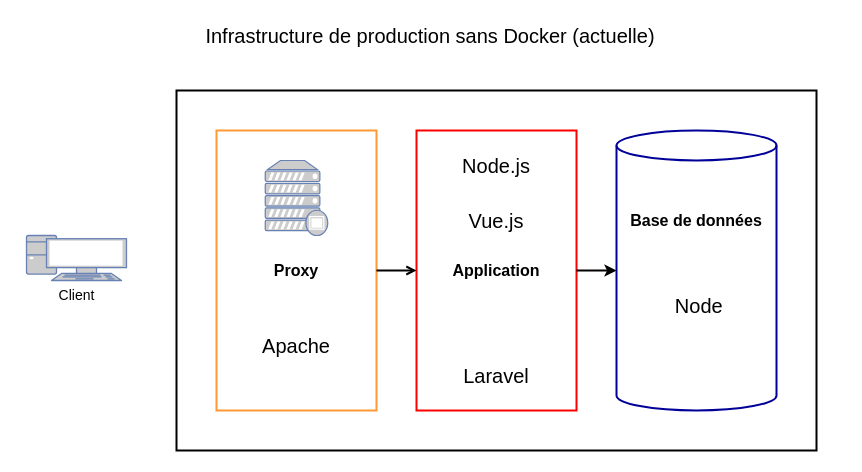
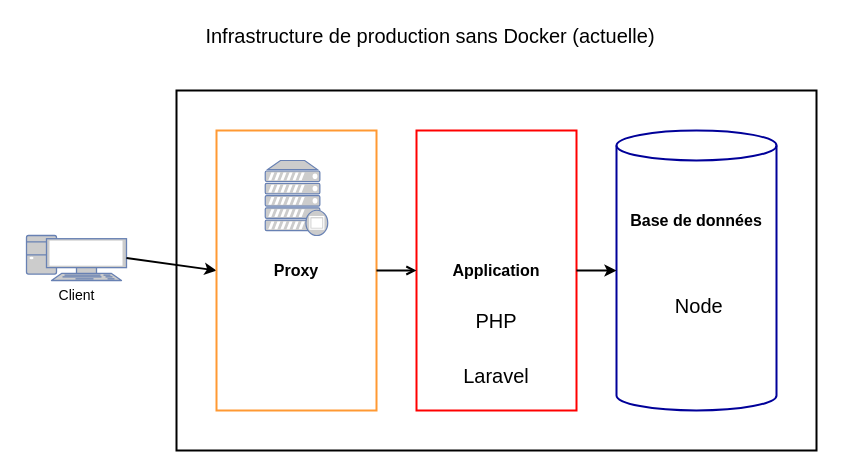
- <mxCell id="14" value="Node.js" style="text;html=1;strokeColor=none;fillColor=none;align=center;verticalAlign=middle;whiteSpace=wrap;rounded=0;fontSize=20;" vertex="1" parent="1"><mxGeometry x="416" y="150" width="160" height="30" as="geometry" /></mxCell>
- <mxCell id="15" value="Vue.js" style="text;html=1;strokeColor=none;fillColor=none;align=center;verticalAlign=middle;whiteSpace=wrap;rounded=0;fontSize=20;" vertex="1" parent="1"><mxGeometry x="416" y="205" width="160" height="30" as="geometry" /></mxCell>
+ <mxCell id="8" value="" style="endArrow=classic;html=1;rounded=0;exitX=1;exitY=0.5;exitDx=0;exitDy=0;exitPerimeter=0;entryX=0;entryY=0.5;entryDx=0;entryDy=0;strokeWidth=2;" parent="1" source="7" target="9" edge="1"><mxGeometry width="50" height="50" relative="1" as="geometry"><mxPoint x="76" y="220" as="sourcePoint" /><mxPoint x="166" y="270" as="targetPoint" /></mxGeometry></mxCell>
+ <mxCell id="16" value="PHP" style="text;html=1;strokeColor=none;fillColor=none;align=center;verticalAlign=middle;whiteSpace=wrap;rounded=0;fontSize=20;" vertex="1" parent="1"><mxGeometry x="416" y="305" width="160" height="30" as="geometry" /></mxCell>
- <mxCell id="13" value="Apache" style="text;html=1;strokeColor=none;fillColor=none;align=center;verticalAlign=middle;whiteSpace=wrap;rounded=0;fontSize=20;" vertex="1" parent="1"><mxGeometry x="216" y="330" width="160" height="30" as="geometry" /></mxCell>
